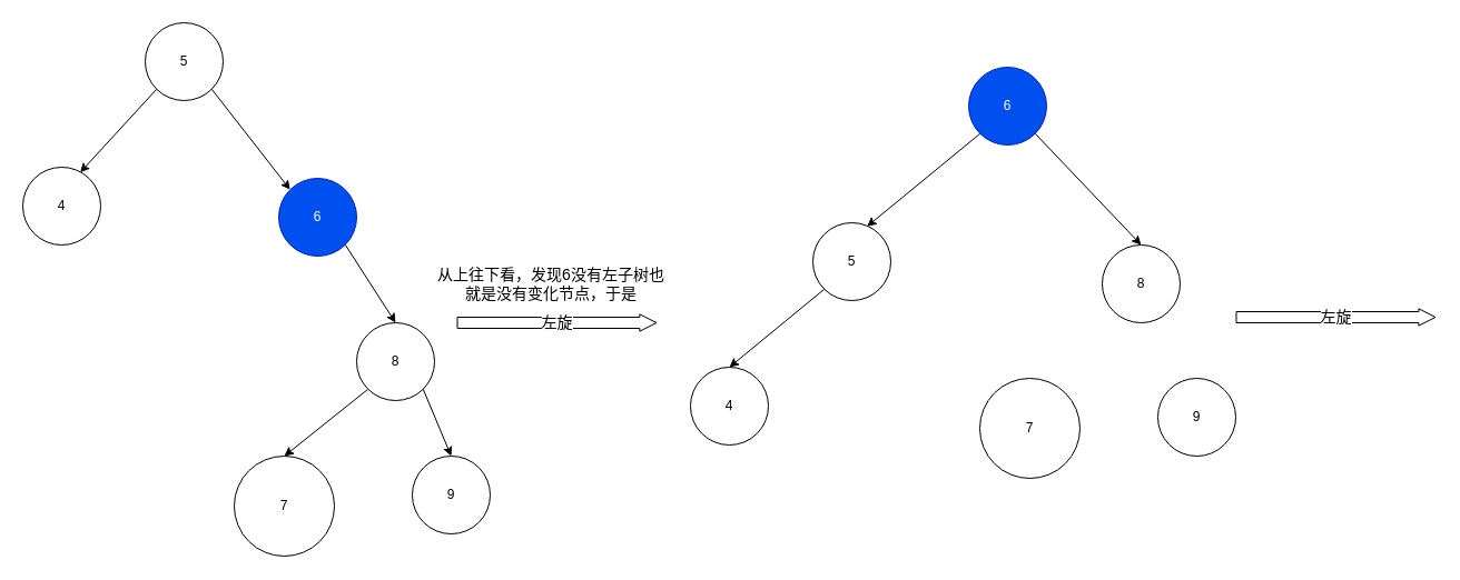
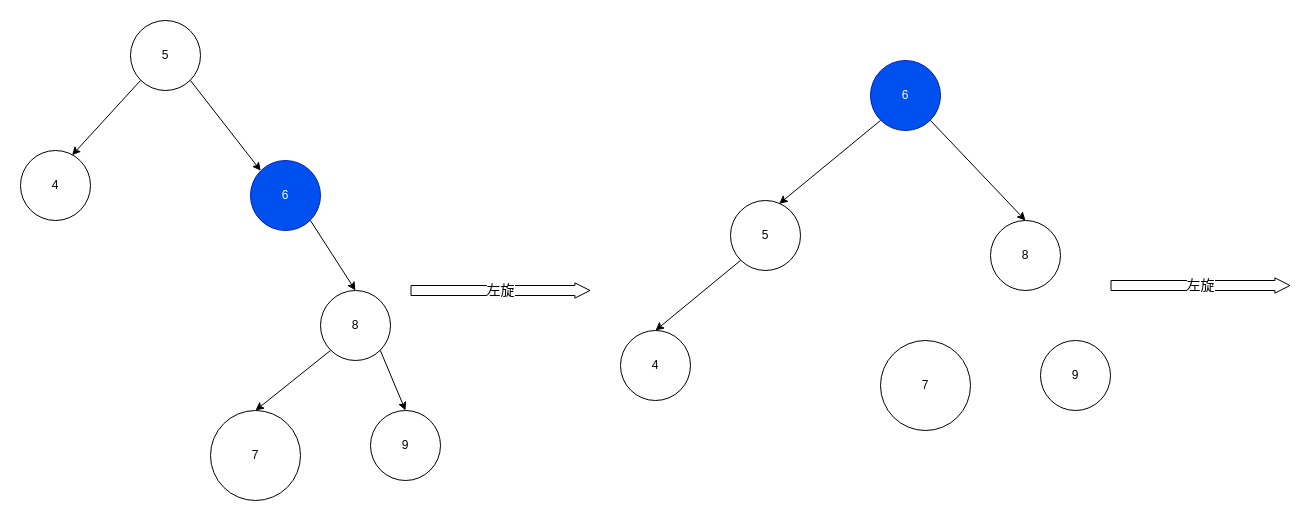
- <mxCell id="13" value="从上往下看，发现6没有左子树也就是没有变化节点，于是" style="text;html=1;strokeColor=none;fillColor=none;align=center;verticalAlign=middle;whiteSpace=wrap;rounded=0;fontSize=14;" vertex="1" parent="1"><mxGeometry x="390" y="240" width="210" height="30" as="geometry" /></mxCell>
